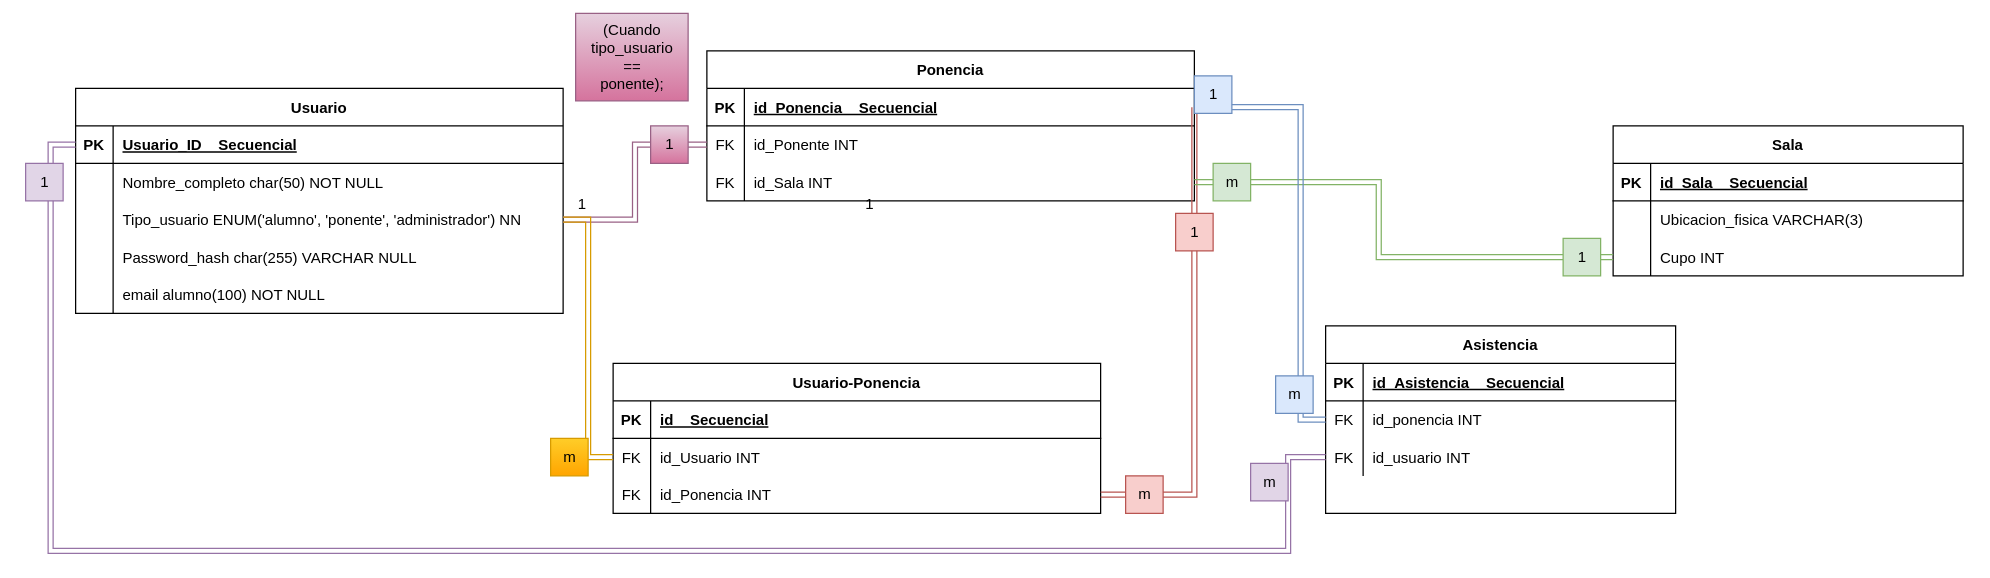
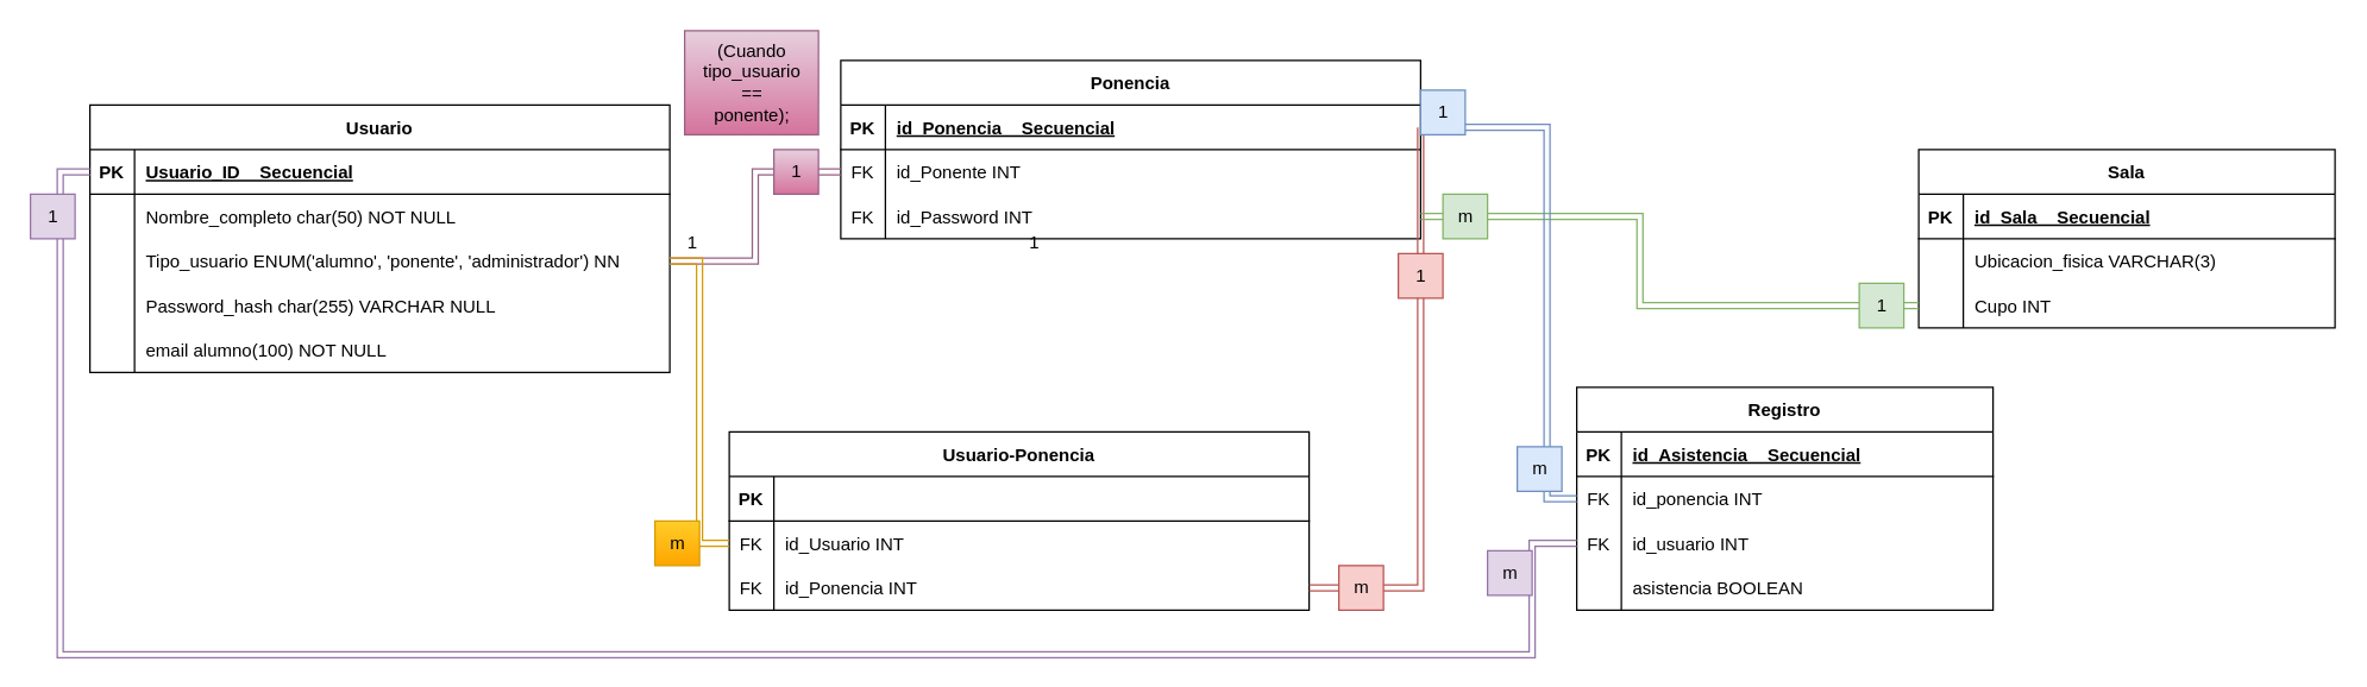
- <mxCell id="38" value="(Cuando &lt;br&gt;tipo_usuario &lt;br&gt;== &lt;br&gt;ponente);" style="text;html=1;align=center;verticalAlign=middle;resizable=0;points=[];autosize=1;strokeColor=#996185;fillColor=#e6d0de;gradientColor=#d5739d;" vertex="1" parent="1"><mxGeometry x="460" y="10" width="90" height="70" as="geometry" /></mxCell>
+ <mxCell id="38" value="(Cuando &lt;br&gt;tipo_usuario &lt;br&gt;== &lt;br&gt;ponente);" style="text;html=1;align=center;verticalAlign=middle;resizable=0;points=[];autosize=1;strokeColor=#996185;fillColor=#e6d0de;gradientColor=#d5739d;" vertex="1" parent="1"><mxGeometry x="460" y="20" width="90" height="70" as="geometry" /></mxCell>
- <mxCell id="37" value="id_Sala INT" style="shape=partialRectangle;overflow=hidden;connectable=0;fillColor=none;top=0;left=0;bottom=0;right=0;align=left;spacingLeft=6;" vertex="1" parent="35"><mxGeometry x="30" width="360" height="30" as="geometry"><mxRectangle width="360" height="30" as="alternateBounds" /></mxGeometry></mxCell>
+ <mxCell id="37" value="id_Password INT" style="shape=partialRectangle;overflow=hidden;connectable=0;fillColor=none;top=0;left=0;bottom=0;right=0;align=left;spacingLeft=6;" vertex="1" parent="35"><mxGeometry x="30" width="360" height="30" as="geometry"><mxRectangle width="360" height="30" as="alternateBounds" /></mxGeometry></mxCell>
- <mxCell id="59" value="Asistencia" style="shape=table;startSize=30;container=1;collapsible=1;childLayout=tableLayout;fixedRows=1;rowLines=0;fontStyle=1;align=center;resizeLast=1;" vertex="1" parent="1"><mxGeometry x="1060" y="260" width="280" height="150" as="geometry" /></mxCell>
+ <mxCell id="59" value="Registro" style="shape=table;startSize=30;container=1;collapsible=1;childLayout=tableLayout;fixedRows=1;rowLines=0;fontStyle=1;align=center;resizeLast=1;" vertex="1" parent="1"><mxGeometry x="1060" y="260" width="280" height="150" as="geometry" /></mxCell>
- <mxCell id="45" value="id    Secuencial" style="shape=partialRectangle;overflow=hidden;connectable=0;fillColor=none;top=0;left=0;bottom=0;right=0;align=left;spacingLeft=6;fontStyle=5;" vertex="1" parent="43"><mxGeometry x="30" width="360" height="30" as="geometry"><mxRectangle width="360" height="30" as="alternateBounds" /></mxGeometry></mxCell>
+ <mxCell id="71" value="asistencia BOOLEAN" style="shape=partialRectangle;overflow=hidden;connectable=0;fillColor=none;top=0;left=0;bottom=0;right=0;align=left;spacingLeft=6;" vertex="1" parent="69"><mxGeometry x="30" width="250" height="30" as="geometry"><mxRectangle width="250" height="30" as="alternateBounds" /></mxGeometry></mxCell>
